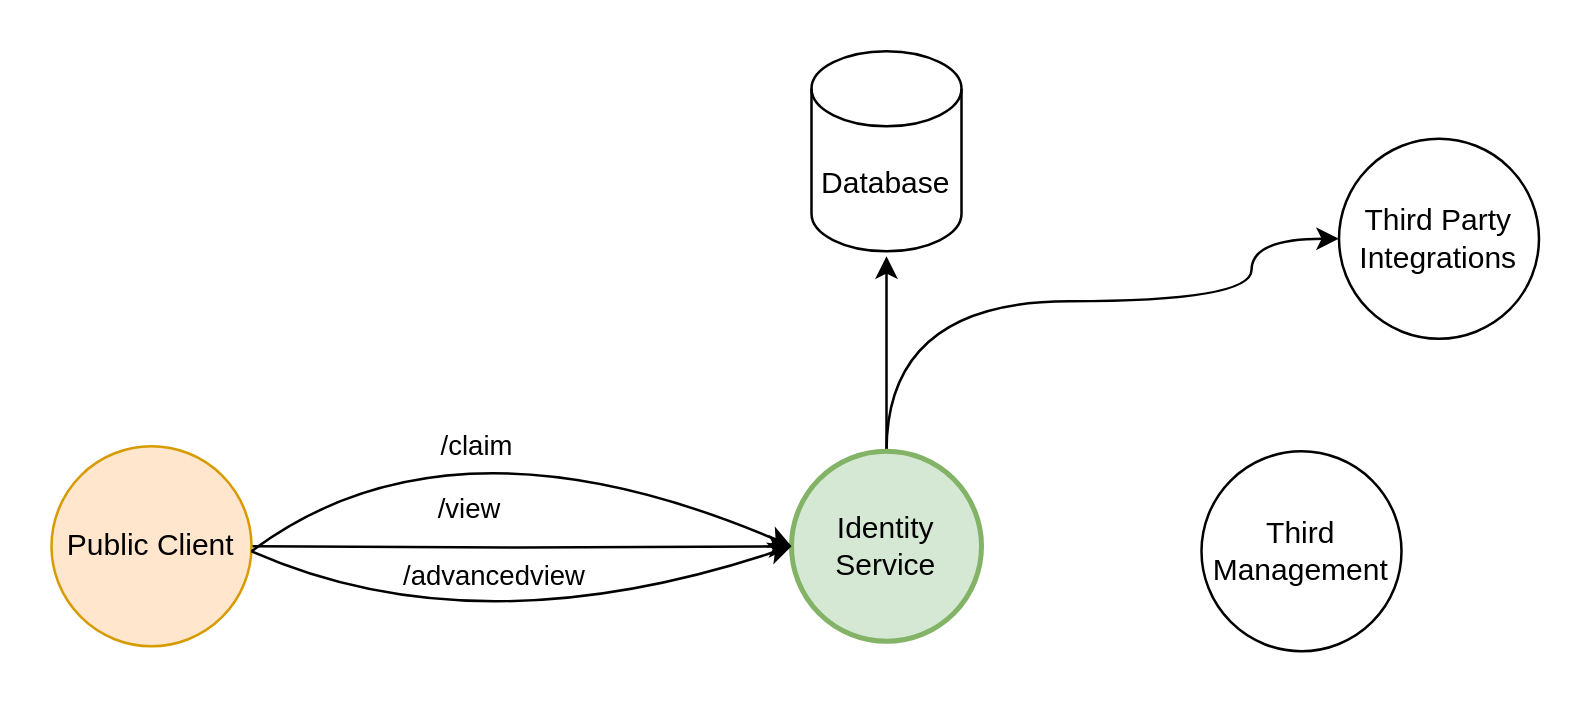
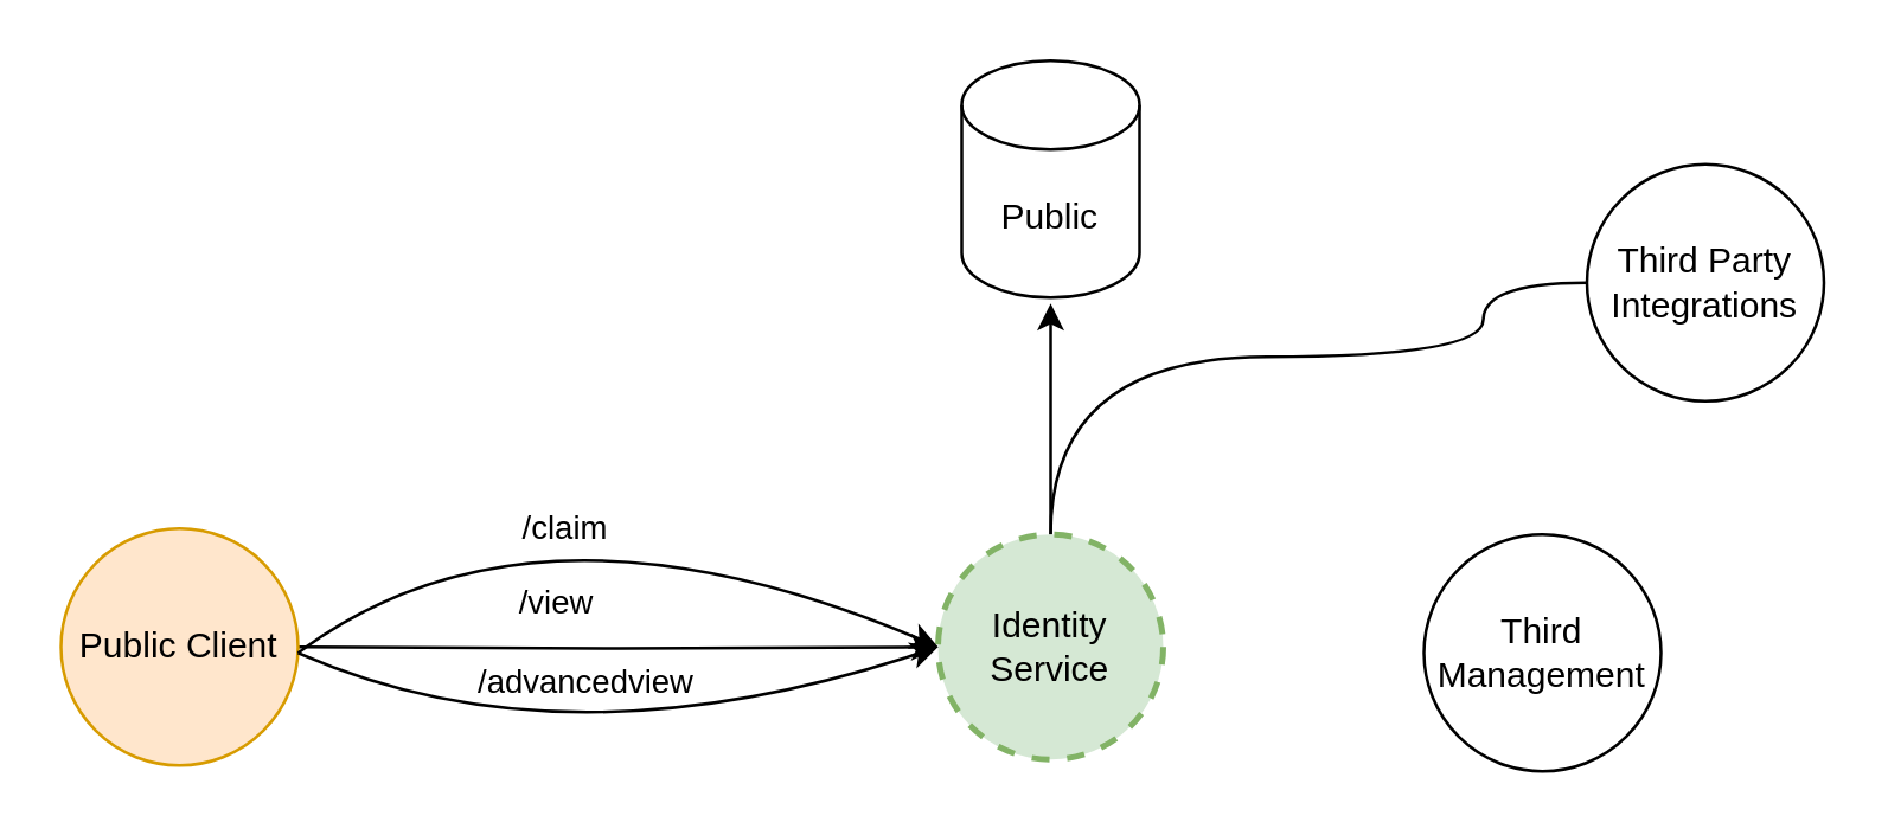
- <mxCell id="8" value="Database" style="shape=cylinder3;whiteSpace=wrap;html=1;boundedLbl=1;backgroundOutline=1;size=15;" vertex="1" parent="1"><mxGeometry x="324" y="20" width="60" height="80" as="geometry" /></mxCell>
+ <mxCell id="8" value="Public" style="shape=cylinder3;whiteSpace=wrap;html=1;boundedLbl=1;backgroundOutline=1;size=15;" vertex="1" parent="1"><mxGeometry x="324" y="20" width="60" height="80" as="geometry" /></mxCell>
- <mxCell id="3" style="edgeStyle=orthogonalEdgeStyle;rounded=0;orthogonalLoop=1;jettySize=auto;html=1;curved=1;" edge="1" parent="1" source="4" target="13"><mxGeometry relative="1" as="geometry"><Array as="points"><mxPoint x="354" y="120" /><mxPoint x="500" y="120" /></Array></mxGeometry></mxCell>
+ <mxCell id="3" style="edgeStyle=orthogonalEdgeStyle;rounded=0;orthogonalLoop=1;jettySize=auto;html=1;curved=1;endArrow=none;" edge="1" parent="1" source="4" target="13"><mxGeometry relative="1" as="geometry"><Array as="points"><mxPoint x="354" y="120" /><mxPoint x="500" y="120" /></Array></mxGeometry></mxCell>
- <mxCell id="4" value="Identity Service" style="ellipse;aspect=fixed;strokeWidth=2;whiteSpace=wrap;fillColor=#d5e8d4;strokeColor=#82b366;" parent="1" vertex="1"><mxGeometry x="316" y="180" width="76" height="76" as="geometry" /></mxCell>
+ <mxCell id="4" value="Identity Service" style="ellipse;aspect=fixed;strokeWidth=2;whiteSpace=wrap;fillColor=#d5e8d4;strokeColor=#82b366;dashed=1;" parent="1" vertex="1"><mxGeometry x="316" y="180" width="76" height="76" as="geometry" /></mxCell>
